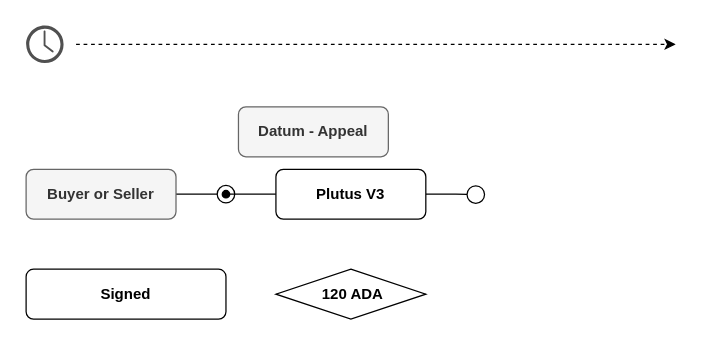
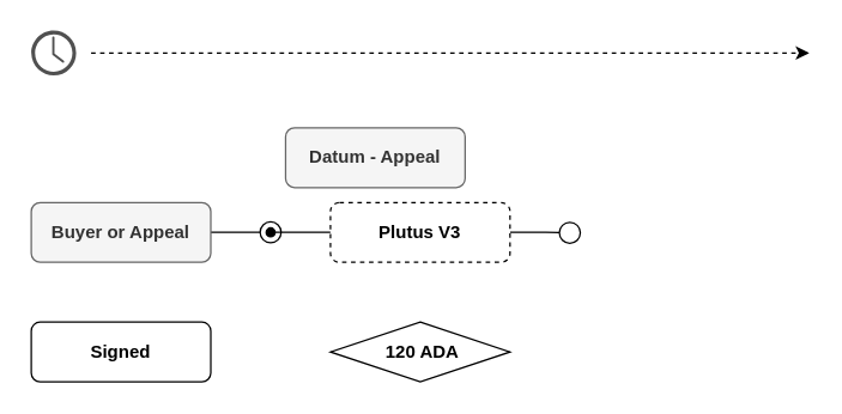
- <mxCell id="4" value="&lt;b&gt;Buyer or Seller&lt;/b&gt;" style="rounded=1;whiteSpace=wrap;html=1;fillColor=#f5f5f5;fontColor=#333333;strokeColor=#666666;" parent="1" vertex="1"><mxGeometry x="20" y="135" width="120" height="40" as="geometry" /></mxCell>
+ <mxCell id="4" value="&lt;b&gt;Buyer or Appeal&lt;/b&gt;" style="rounded=1;whiteSpace=wrap;html=1;fillColor=#f5f5f5;fontColor=#333333;strokeColor=#666666;" parent="1" vertex="1"><mxGeometry x="20" y="135" width="120" height="40" as="geometry" /></mxCell>
- <mxCell id="7" value="&lt;b&gt;Plutus V3&lt;/b&gt;" style="rounded=1;whiteSpace=wrap;html=1;" parent="1" vertex="1"><mxGeometry x="220" y="135" width="120" height="40" as="geometry" /></mxCell>
+ <mxCell id="7" value="&lt;b&gt;Plutus V3&lt;/b&gt;" style="rounded=1;whiteSpace=wrap;html=1;dashed=1;" parent="1" vertex="1"><mxGeometry x="220" y="135" width="120" height="40" as="geometry" /></mxCell>
- <mxCell id="11" value="&lt;b&gt;Signed&lt;/b&gt;" style="rounded=1;whiteSpace=wrap;html=1;" vertex="1" parent="1"><mxGeometry x="20" y="215" width="160" height="40" as="geometry" /></mxCell>
+ <mxCell id="11" value="&lt;b&gt;Signed&lt;/b&gt;" style="rounded=1;whiteSpace=wrap;html=1;" vertex="1" parent="1"><mxGeometry x="20" y="215" width="120" height="40" as="geometry" /></mxCell>
